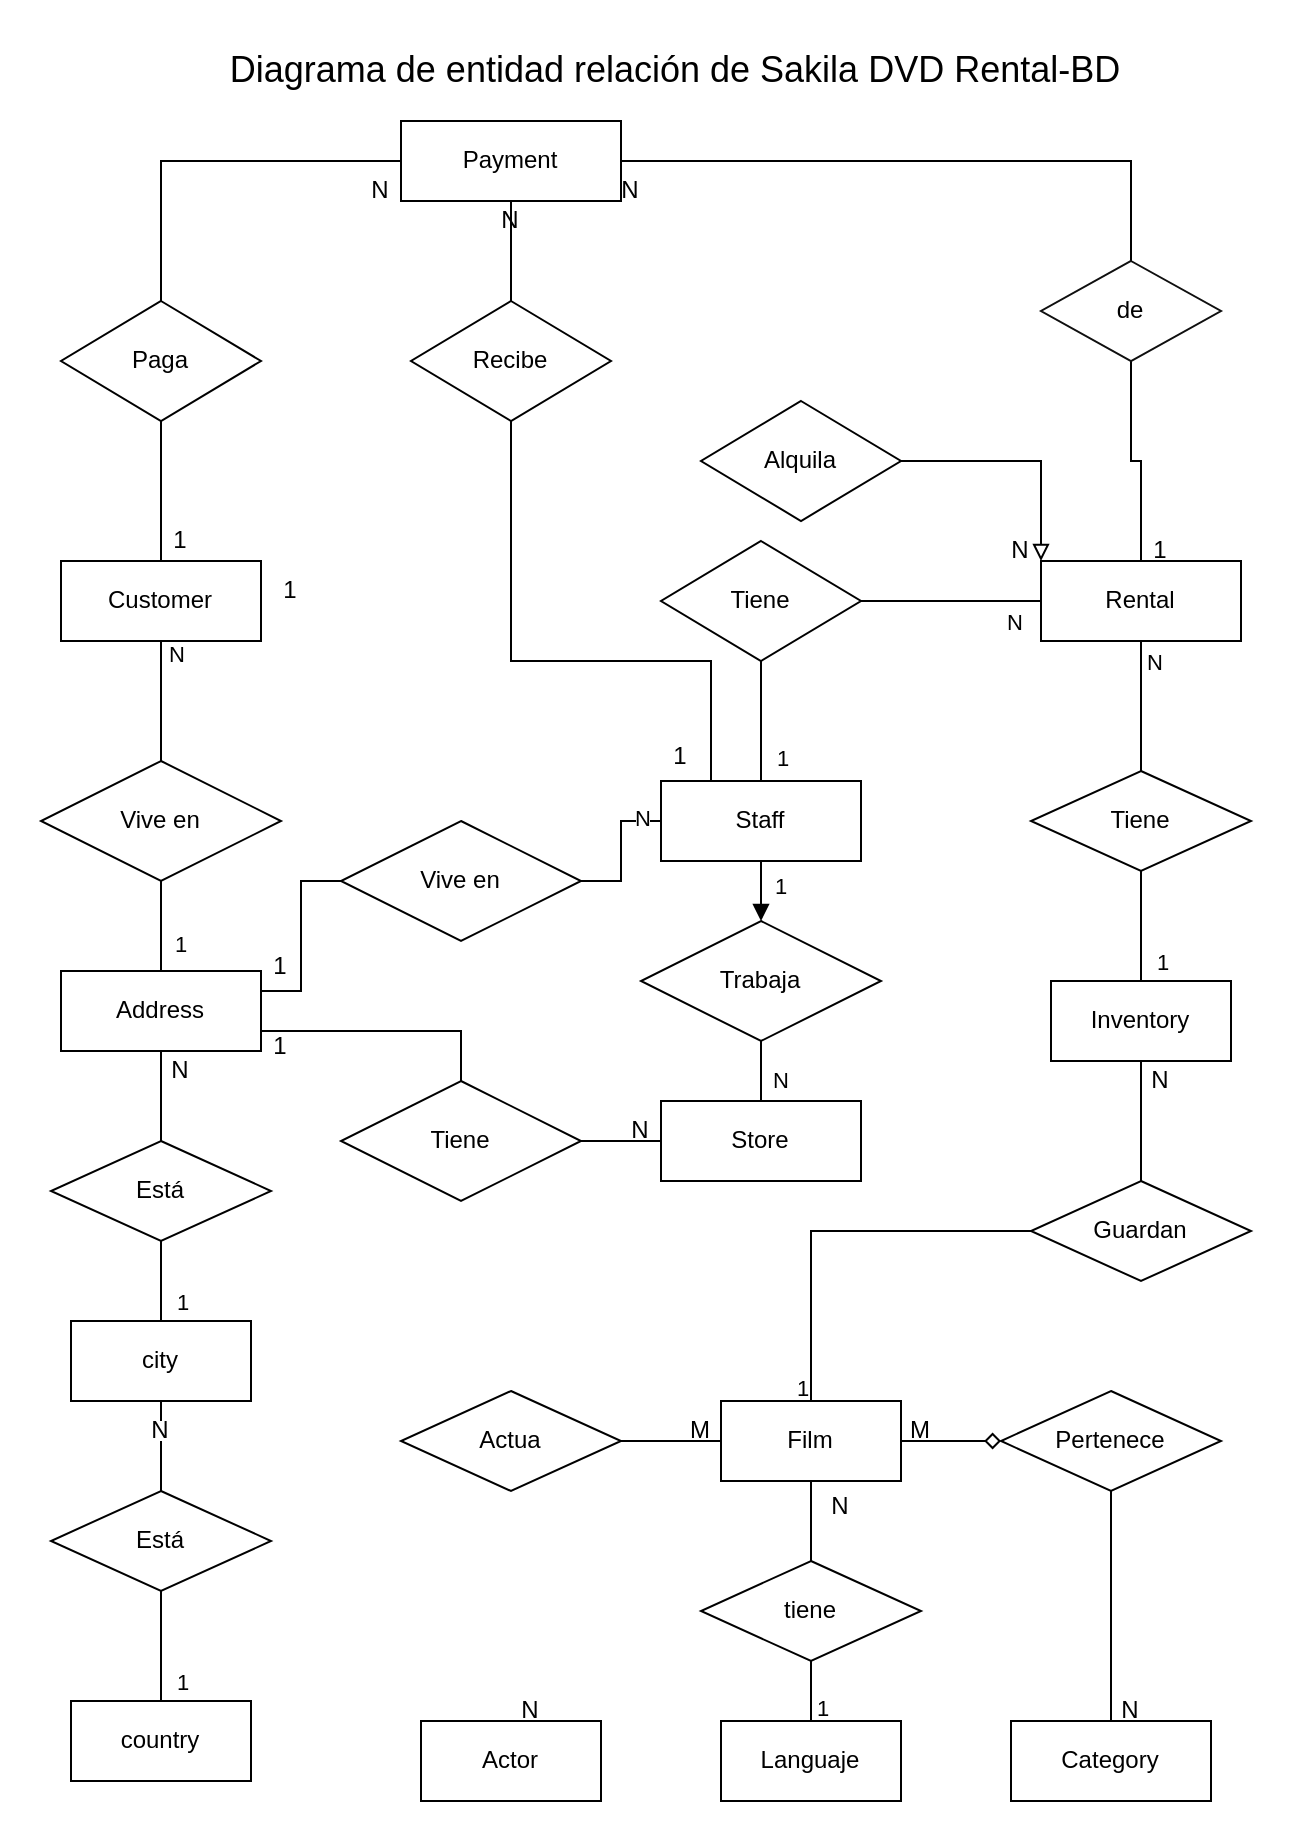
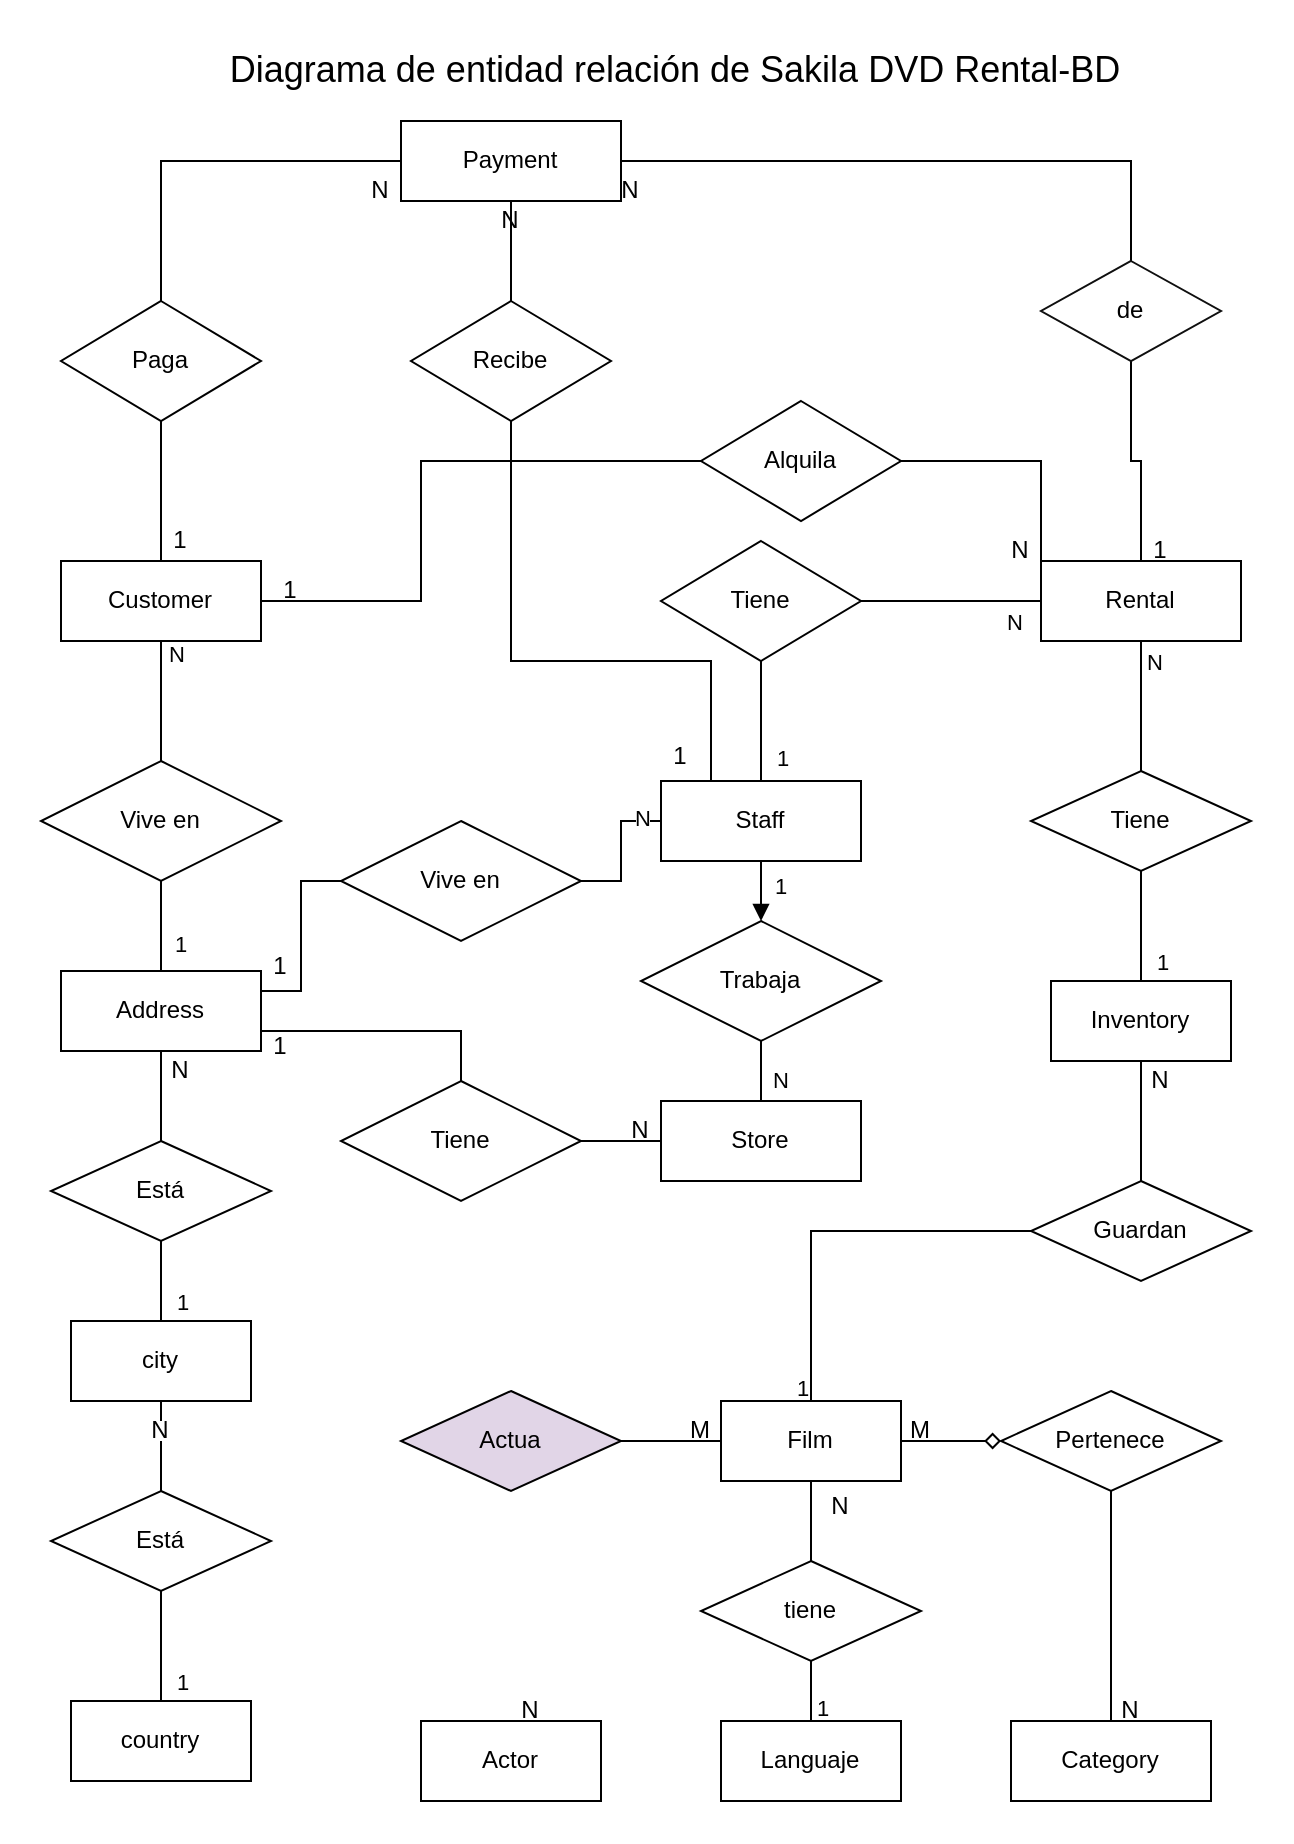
+ <mxCell id="3" style="edgeStyle=orthogonalEdgeStyle;rounded=0;orthogonalLoop=1;jettySize=auto;html=1;entryX=0;entryY=0.5;entryDx=0;entryDy=0;endArrow=none;endFill=0;" edge="1" parent="1" source="5" target="80"><mxGeometry relative="1" as="geometry"><mxPoint x="270" y="240" as="targetPoint" /><Array as="points"><mxPoint x="210" y="300" /><mxPoint x="210" y="230" /></Array></mxGeometry></mxCell>
- <mxCell id="79" style="edgeStyle=orthogonalEdgeStyle;rounded=0;orthogonalLoop=1;jettySize=auto;html=1;entryX=0;entryY=0;entryDx=0;entryDy=0;endArrow=block;endFill=0;" edge="1" parent="1" source="80" target="2"><mxGeometry relative="1" as="geometry" /></mxCell>
+ <mxCell id="79" style="edgeStyle=orthogonalEdgeStyle;rounded=0;orthogonalLoop=1;jettySize=auto;html=1;entryX=0;entryY=0;entryDx=0;entryDy=0;endArrow=none;endFill=0;" edge="1" parent="1" source="80" target="2"><mxGeometry relative="1" as="geometry" /></mxCell>
- <mxCell id="52" value="Actua" style="rhombus;whiteSpace=wrap;html=1;" vertex="1" parent="1"><mxGeometry x="200" y="695" width="110" height="50" as="geometry" /></mxCell>
+ <mxCell id="52" value="Actua" style="rhombus;whiteSpace=wrap;html=1;fillColor=#e1d5e7;" vertex="1" parent="1"><mxGeometry x="200" y="695" width="110" height="50" as="geometry" /></mxCell>
